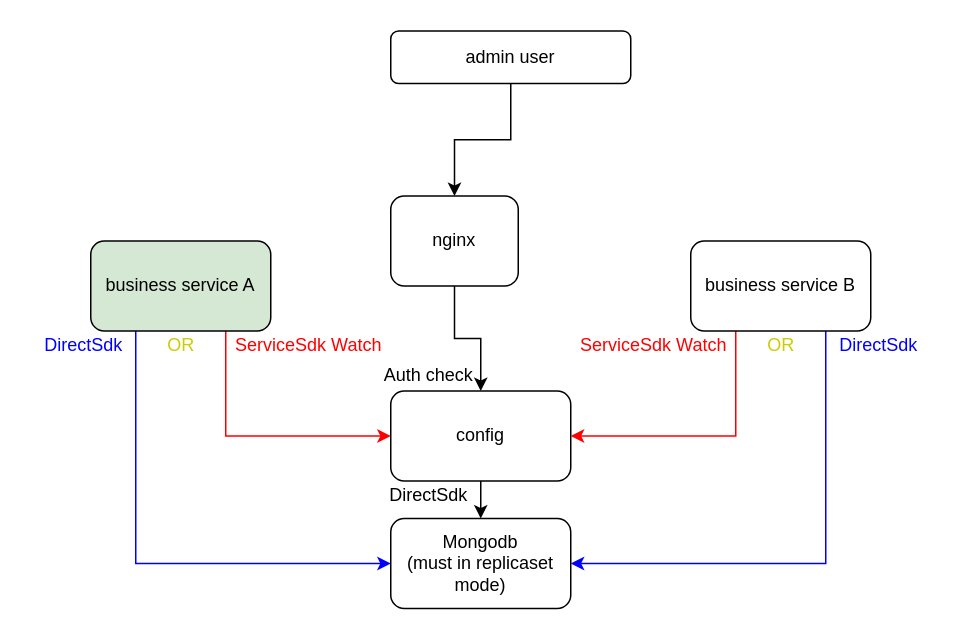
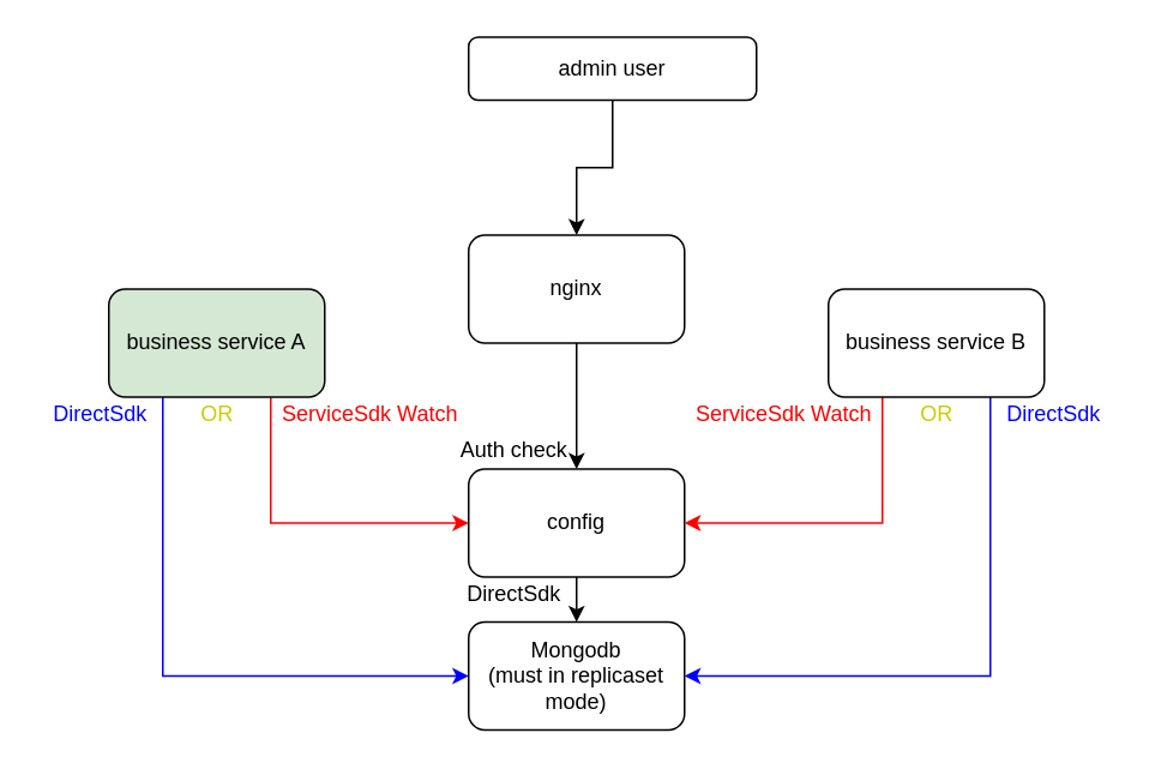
- <mxCell id="19" value="&lt;font color=&quot;#000000&quot;&gt;nginx&lt;/font&gt;" style="rounded=1;whiteSpace=wrap;html=1;fontColor=#FF0000;" vertex="1" parent="1"><mxGeometry x="260" y="130" width="85" height="60" as="geometry" /></mxCell>
+ <mxCell id="19" value="&lt;font color=&quot;#000000&quot;&gt;nginx&lt;/font&gt;" style="rounded=1;whiteSpace=wrap;html=1;fontColor=#FF0000;" vertex="1" parent="1"><mxGeometry x="260" y="130" width="120" height="60" as="geometry" /></mxCell>
